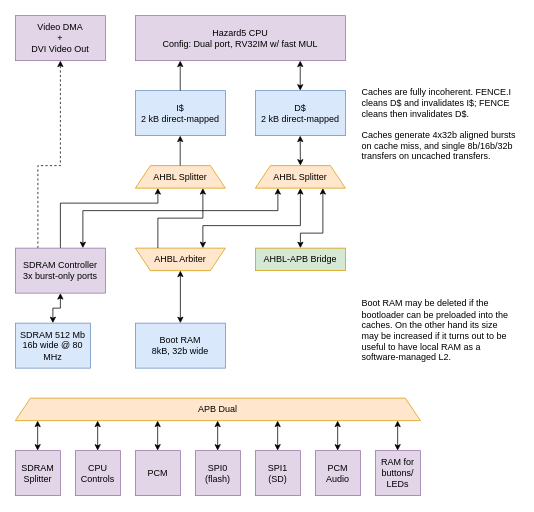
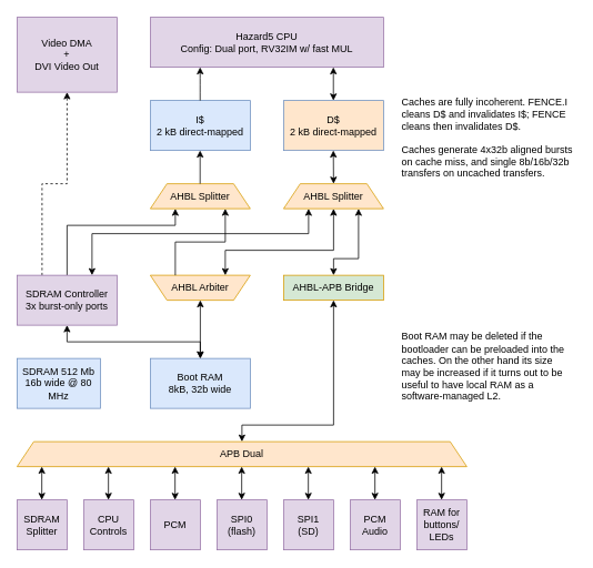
- <mxCell id="24" value="&lt;div&gt;Video DMA&lt;/div&gt;&lt;div&gt;+&lt;/div&gt;&lt;div&gt;DVI Video Out&lt;br&gt;&lt;/div&gt;" style="rounded=0;whiteSpace=wrap;html=1;fillColor=#e1d5e7;strokeColor=#9673a6;" vertex="1" parent="1"><mxGeometry y="20" width="120" height="60" as="geometry" x="20" /></mxCell>
+ <mxCell id="24" value="&lt;div&gt;Video DMA&lt;/div&gt;&lt;div&gt;+&lt;/div&gt;&lt;div&gt;DVI Video Out&lt;br&gt;&lt;/div&gt;" style="rounded=0;whiteSpace=wrap;html=1;fillColor=#e1d5e7;strokeColor=#9673a6;" vertex="1" parent="1"><mxGeometry x="20" y="20" width="120" height="90" as="geometry" /></mxCell>
- <mxCell id="4" value="&lt;div&gt;D$&lt;/div&gt;&lt;div&gt;2 kB direct-mapped&lt;br&gt;&lt;/div&gt;" style="rounded=0;whiteSpace=wrap;html=1;fillColor=#dae8fc;strokeColor=#6c8ebf;" vertex="1" parent="1"><mxGeometry x="340" y="120" width="120" height="60" as="geometry" /></mxCell>
+ <mxCell id="4" value="&lt;div&gt;D$&lt;/div&gt;&lt;div&gt;2 kB direct-mapped&lt;br&gt;&lt;/div&gt;" style="rounded=0;whiteSpace=wrap;html=1;fillColor=#ffe6cc;strokeColor=#6c8ebf;" vertex="1" parent="1"><mxGeometry x="340" y="120" width="120" height="60" as="geometry" /></mxCell>
- <mxCell id="17" style="edgeStyle=orthogonalEdgeStyle;rounded=0;orthogonalLoop=1;jettySize=auto;html=1;exitX=0.5;exitY=1;exitDx=0;exitDy=0;entryX=0.5;entryY=0;entryDx=0;entryDy=0;startArrow=classic;startFill=1;" edge="1" parent="1" source="18" target="27"><mxGeometry relative="1" as="geometry" /></mxCell>
+ <mxCell id="17" style="edgeStyle=orthogonalEdgeStyle;rounded=0;orthogonalLoop=1;jettySize=auto;html=1;exitX=0.5;exitY=1;exitDx=0;exitDy=0;startArrow=classic;startFill=1;" edge="1" parent="1" source="18" target="13"><mxGeometry relative="1" as="geometry" /></mxCell>
+ <mxCell id="9" style="edgeStyle=orthogonalEdgeStyle;rounded=0;orthogonalLoop=1;jettySize=auto;html=1;exitX=0.5;exitY=1;exitDx=0;exitDy=0;startArrow=classic;startFill=1;entryX=0.5;entryY=0;entryDx=0;entryDy=0;" edge="1" parent="1" source="10" target="11"><mxGeometry relative="1" as="geometry"><Array as="points"><mxPoint x="400" y="510" /><mxPoint x="290" y="510" /></Array></mxGeometry></mxCell>
